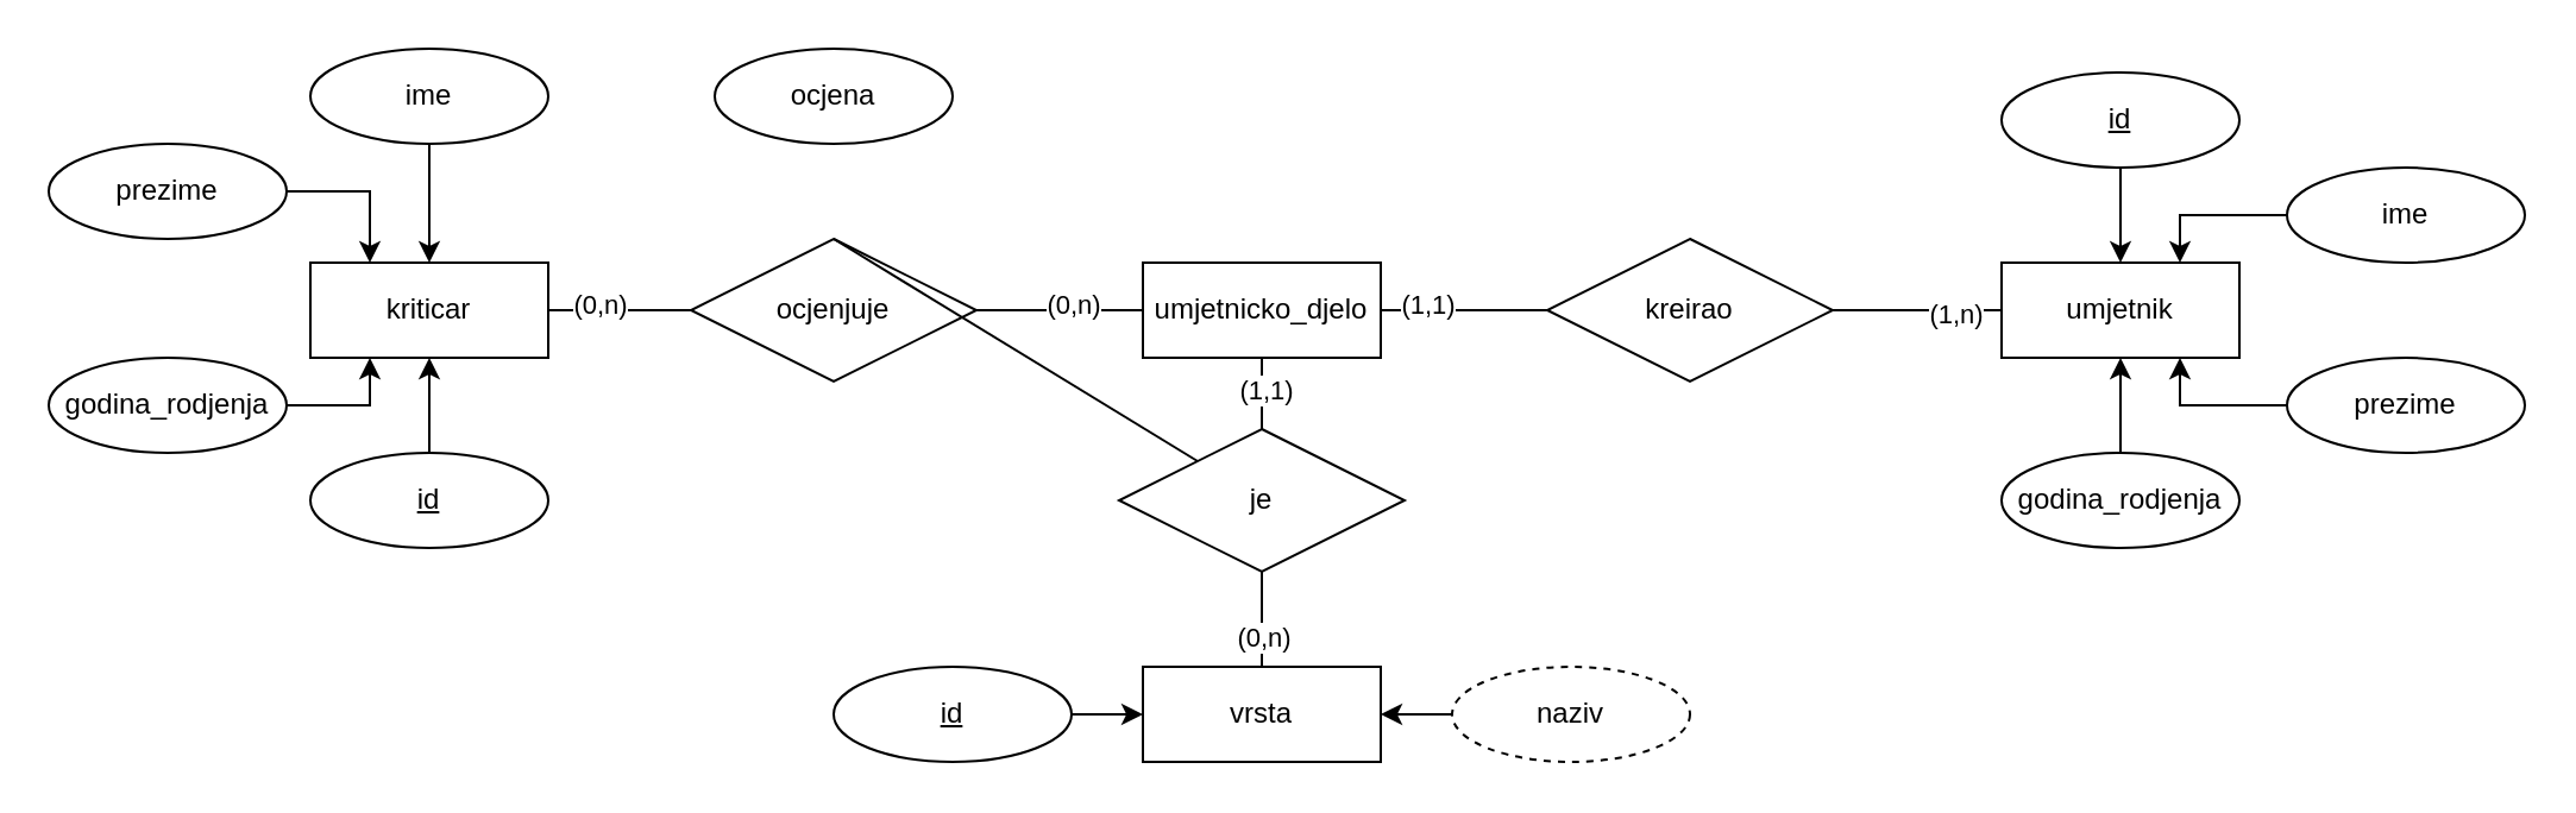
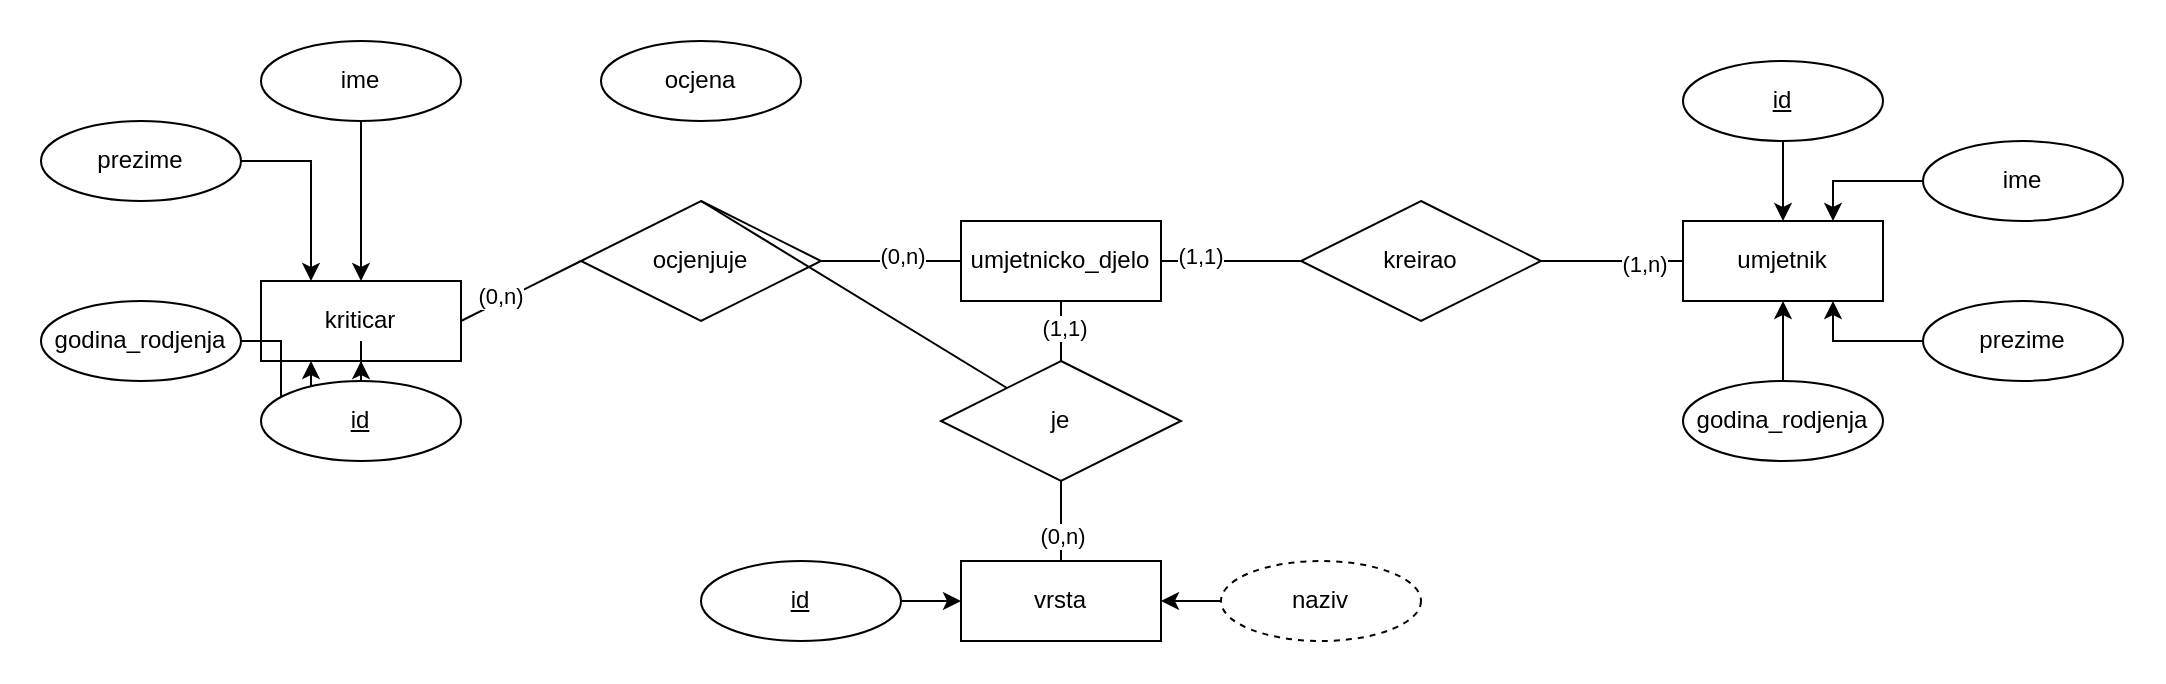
- <mxCell id="15" value="kriticar" style="whiteSpace=wrap;html=1;align=center;" parent="1" vertex="1"><mxGeometry x="130" y="110" width="100" height="40" as="geometry" /></mxCell>
+ <mxCell id="15" value="kriticar" style="whiteSpace=wrap;html=1;align=center;" parent="1" vertex="1"><mxGeometry x="130" y="140" width="100" height="40" as="geometry" /></mxCell>
